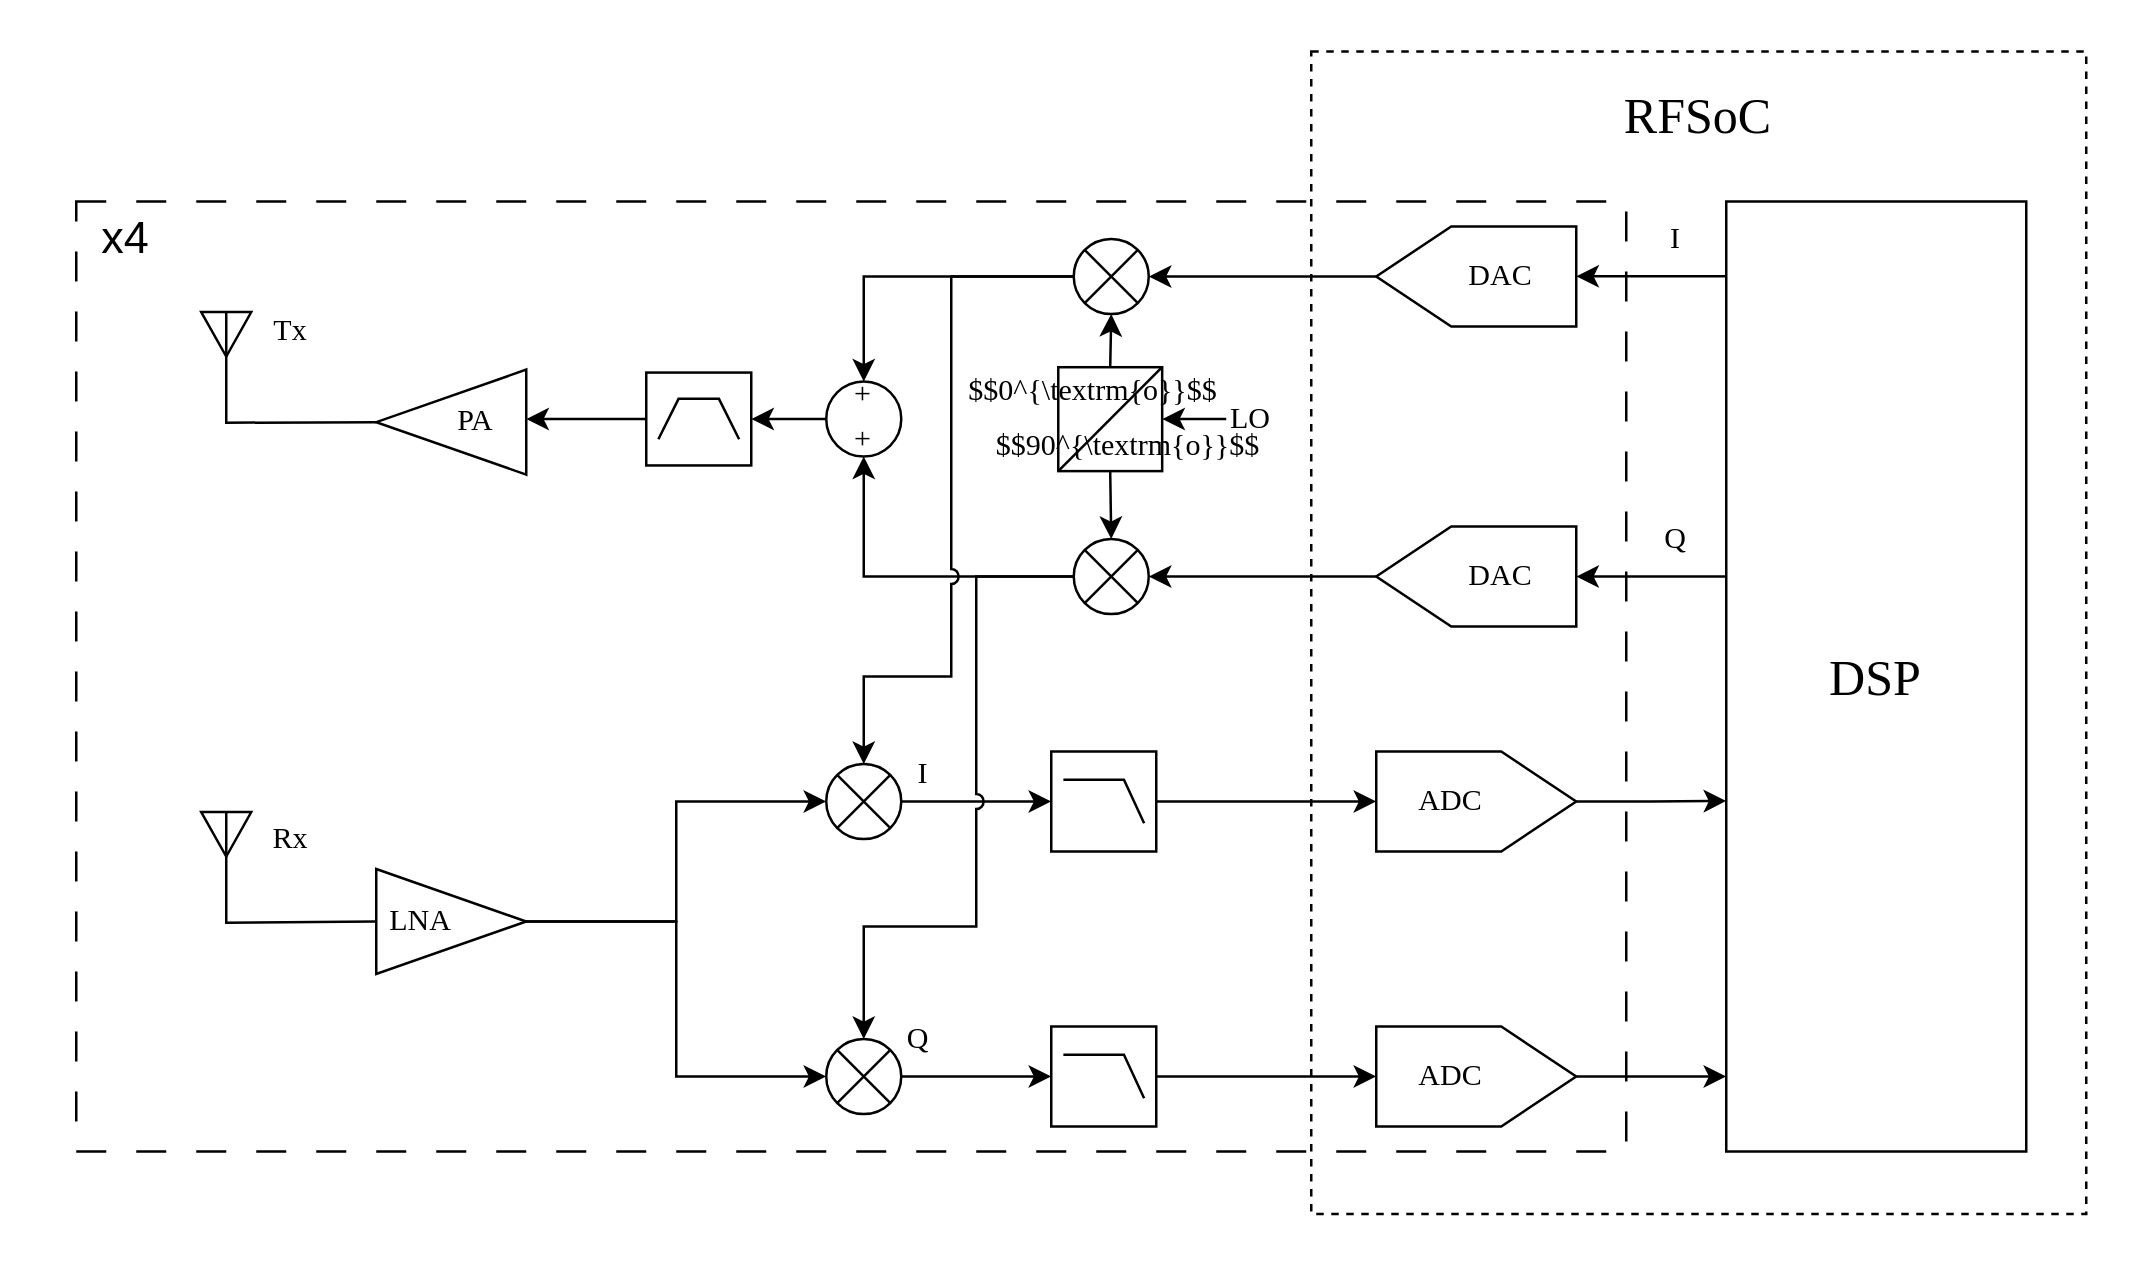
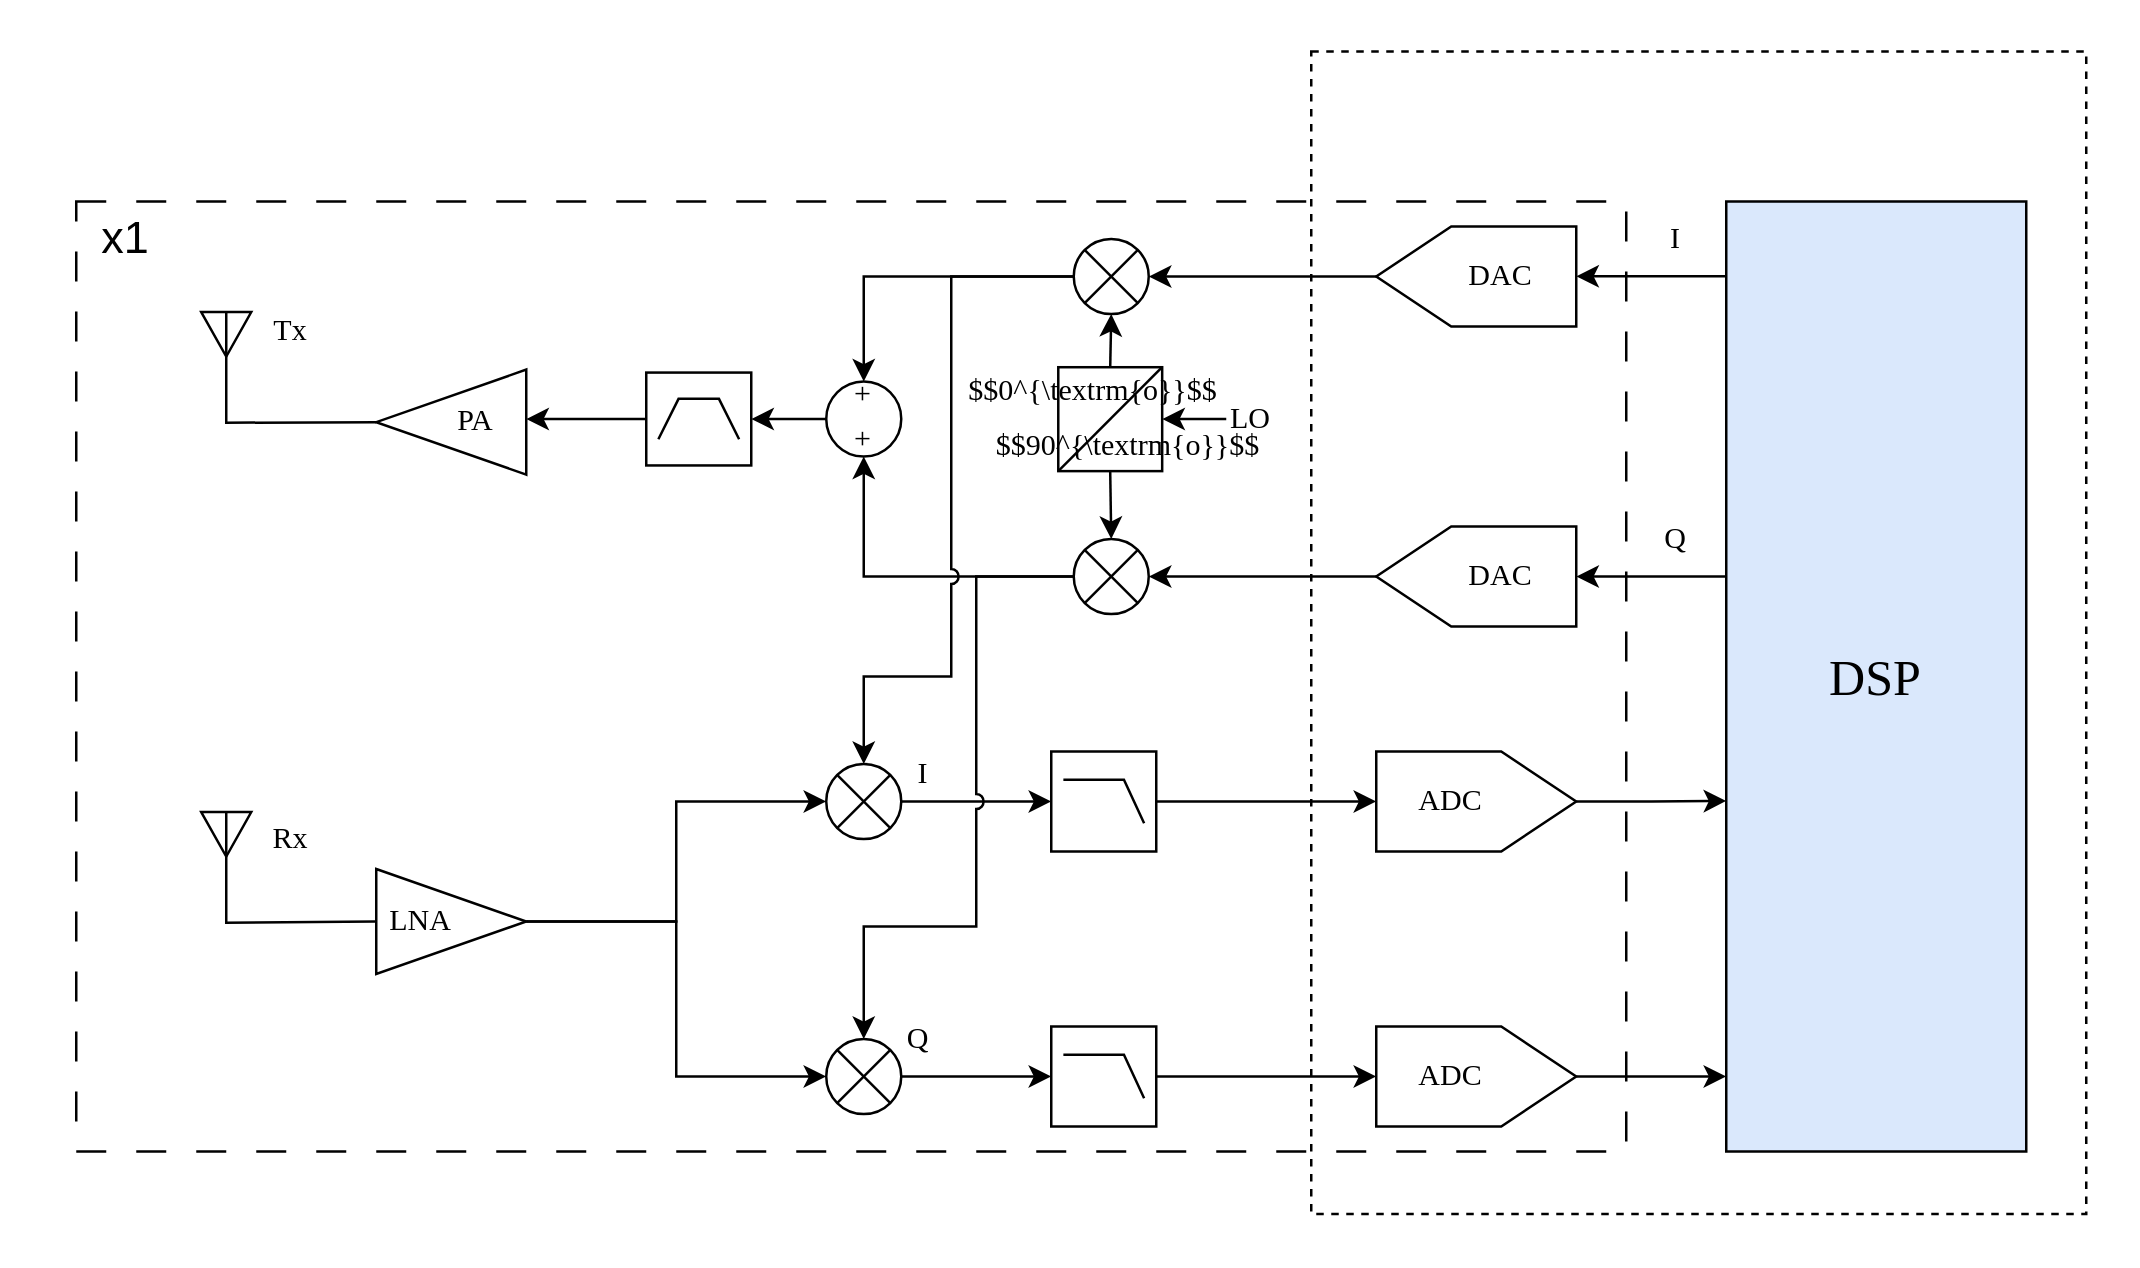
- <mxCell id="5" value="&lt;font data-font-src=&quot;https://sourceforge.net/projects/cm-unicode/&quot; face=&quot;modern&quot; style=&quot;font-size: 20px;&quot;&gt;RFSoC&lt;/font&gt;" style="text;html=1;align=center;verticalAlign=middle;whiteSpace=wrap;rounded=0;" vertex="1" parent="1"><mxGeometry x="609" y="30" width="140" height="30" as="geometry" /></mxCell>
- <mxCell id="69" value="&lt;font style=&quot;font-size: 18px;&quot;&gt;x4&lt;/font&gt;" style="text;html=1;align=center;verticalAlign=middle;whiteSpace=wrap;rounded=0;" vertex="1" parent="1"><mxGeometry x="20" y="80" width="60" height="30" as="geometry" /></mxCell>
+ <mxCell id="69" value="&lt;font style=&quot;font-size: 18px;&quot;&gt;x1&lt;/font&gt;" style="text;html=1;align=center;verticalAlign=middle;whiteSpace=wrap;rounded=0;" vertex="1" parent="1"><mxGeometry x="20" y="80" width="60" height="30" as="geometry" /></mxCell>
- <mxCell id="4" value="&lt;font style=&quot;font-size: 20px;&quot; face=&quot;modern&quot;&gt;DSP&lt;/font&gt;" style="rounded=0;whiteSpace=wrap;html=1;" vertex="1" parent="1"><mxGeometry x="690" y="80" width="120" height="380" as="geometry" /></mxCell>
+ <mxCell id="4" value="&lt;font style=&quot;font-size: 20px;&quot; face=&quot;modern&quot;&gt;DSP&lt;/font&gt;" style="rounded=0;whiteSpace=wrap;html=1;fillColor=#dae8fc;" vertex="1" parent="1"><mxGeometry x="690" y="80" width="120" height="380" as="geometry" /></mxCell>
